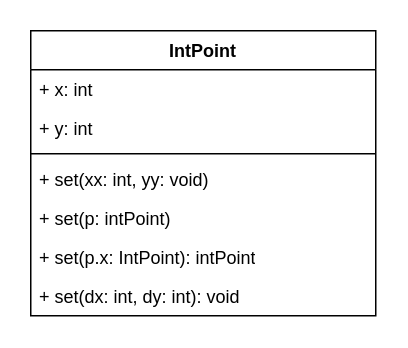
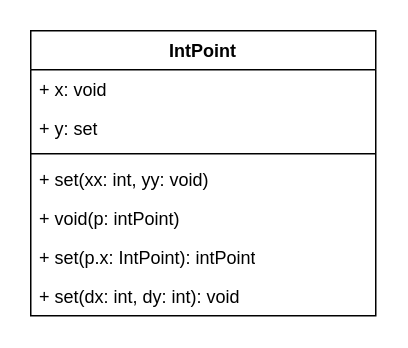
- <mxCell id="3" value="+ x: int" style="text;strokeColor=none;fillColor=none;align=left;verticalAlign=top;spacingLeft=4;spacingRight=4;overflow=hidden;rotatable=0;points=[[0,0.5],[1,0.5]];portConstraint=eastwest;whiteSpace=wrap;html=1;" vertex="1" parent="2"><mxGeometry y="26" width="230" height="26" as="geometry" /></mxCell>
+ <mxCell id="3" value="+ x: void" style="text;strokeColor=none;fillColor=none;align=left;verticalAlign=top;spacingLeft=4;spacingRight=4;overflow=hidden;rotatable=0;points=[[0,0.5],[1,0.5]];portConstraint=eastwest;whiteSpace=wrap;html=1;" vertex="1" parent="2"><mxGeometry y="26" width="230" height="26" as="geometry" /></mxCell>
- <mxCell id="4" value="+ y: int" style="text;strokeColor=none;fillColor=none;align=left;verticalAlign=top;spacingLeft=4;spacingRight=4;overflow=hidden;rotatable=0;points=[[0,0.5],[1,0.5]];portConstraint=eastwest;whiteSpace=wrap;html=1;" vertex="1" parent="2"><mxGeometry y="52" width="230" height="26" as="geometry" /></mxCell>
+ <mxCell id="4" value="+ y: set" style="text;strokeColor=none;fillColor=none;align=left;verticalAlign=top;spacingLeft=4;spacingRight=4;overflow=hidden;rotatable=0;points=[[0,0.5],[1,0.5]];portConstraint=eastwest;whiteSpace=wrap;html=1;" vertex="1" parent="2"><mxGeometry y="52" width="230" height="26" as="geometry" /></mxCell>
- <mxCell id="7" value="+ set(p: intPoint)" style="text;strokeColor=none;fillColor=none;align=left;verticalAlign=top;spacingLeft=4;spacingRight=4;overflow=hidden;rotatable=0;points=[[0,0.5],[1,0.5]];portConstraint=eastwest;whiteSpace=wrap;html=1;" vertex="1" parent="2"><mxGeometry y="112" width="230" height="26" as="geometry" /></mxCell>
+ <mxCell id="7" value="+ void(p: intPoint)" style="text;strokeColor=none;fillColor=none;align=left;verticalAlign=top;spacingLeft=4;spacingRight=4;overflow=hidden;rotatable=0;points=[[0,0.5],[1,0.5]];portConstraint=eastwest;whiteSpace=wrap;html=1;" vertex="1" parent="2"><mxGeometry y="112" width="230" height="26" as="geometry" /></mxCell>
